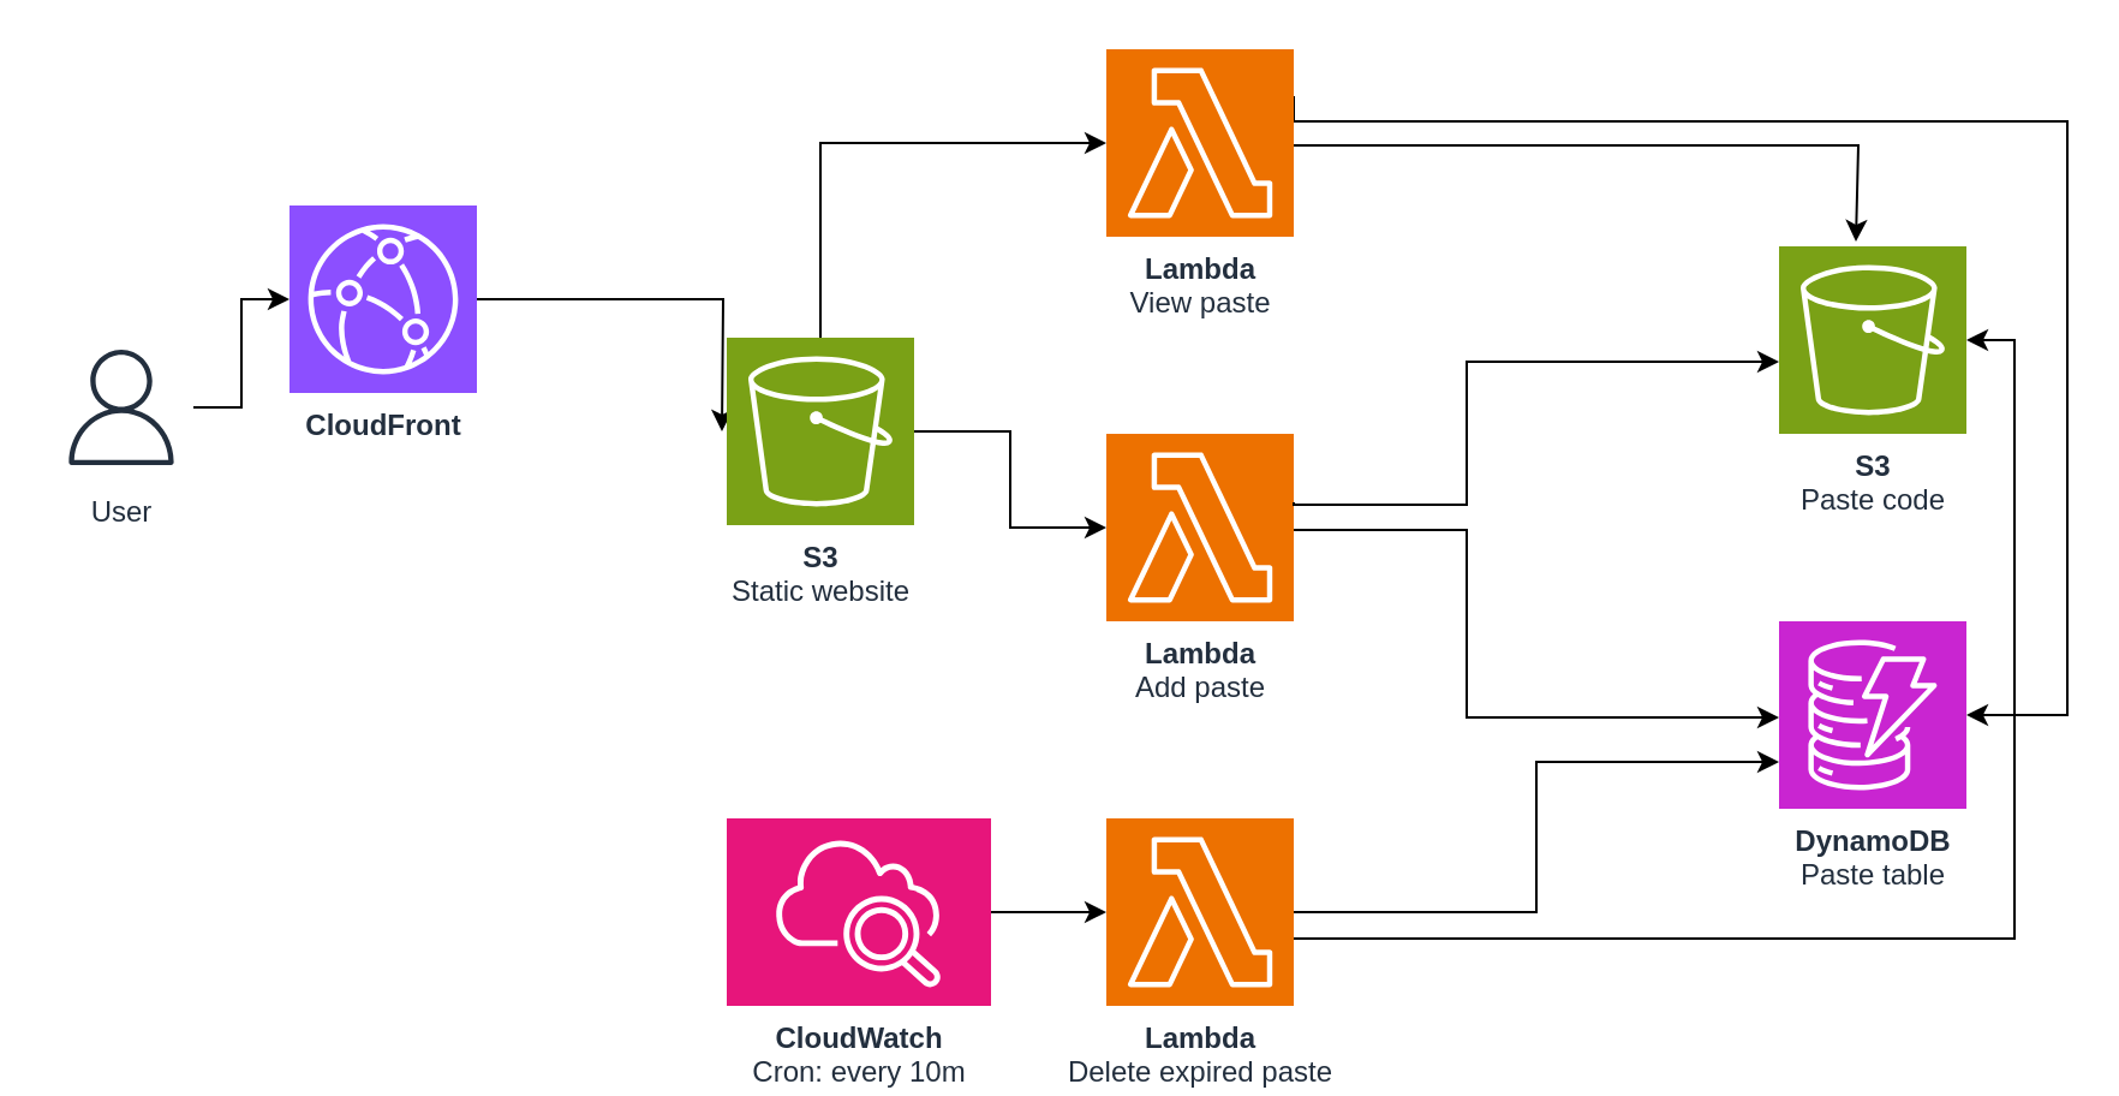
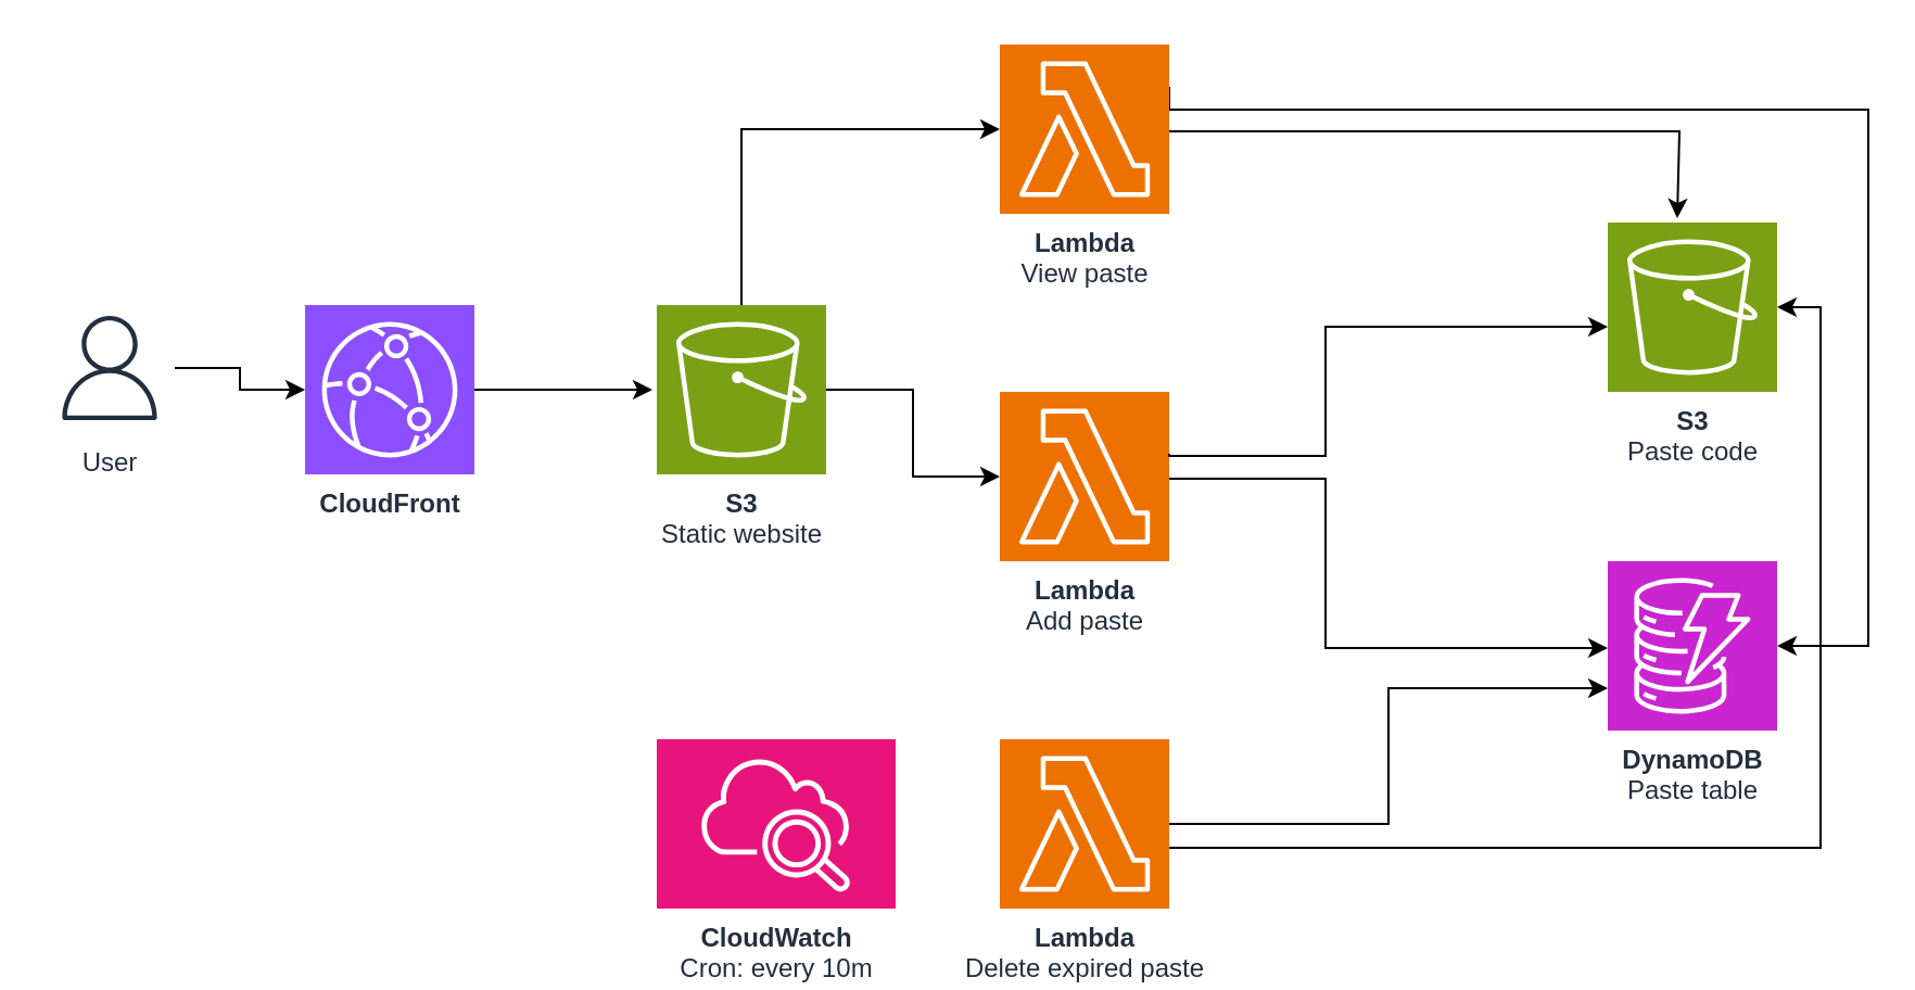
- <mxCell id="9" value="&lt;b&gt;CloudFront&lt;/b&gt;" style="sketch=0;points=[[0,0,0],[0.25,0,0],[0.5,0,0],[0.75,0,0],[1,0,0],[0,1,0],[0.25,1,0],[0.5,1,0],[0.75,1,0],[1,1,0],[0,0.25,0],[0,0.5,0],[0,0.75,0],[1,0.25,0],[1,0.5,0],[1,0.75,0]];outlineConnect=0;fontColor=#232F3E;fillColor=#8C4FFF;strokeColor=#ffffff;dashed=0;verticalLabelPosition=bottom;verticalAlign=top;align=center;html=1;fontSize=12;fontStyle=0;aspect=fixed;shape=mxgraph.aws4.resourceIcon;resIcon=mxgraph.aws4.cloudfront;" vertex="1" parent="1"><mxGeometry x="120" y="85" width="78" height="78" as="geometry" /></mxCell>
+ <mxCell id="9" value="&lt;b&gt;CloudFront&lt;/b&gt;" style="sketch=0;points=[[0,0,0],[0.25,0,0],[0.5,0,0],[0.75,0,0],[1,0,0],[0,1,0],[0.25,1,0],[0.5,1,0],[0.75,1,0],[1,1,0],[0,0.25,0],[0,0.5,0],[0,0.75,0],[1,0.25,0],[1,0.5,0],[1,0.75,0]];outlineConnect=0;fontColor=#232F3E;fillColor=#8C4FFF;strokeColor=#ffffff;dashed=0;verticalLabelPosition=bottom;verticalAlign=top;align=center;html=1;fontSize=12;fontStyle=0;aspect=fixed;shape=mxgraph.aws4.resourceIcon;resIcon=mxgraph.aws4.cloudfront;" vertex="1" parent="1"><mxGeometry x="140" y="140" width="78" height="78" as="geometry" /></mxCell>
- <mxCell id="18" style="edgeStyle=orthogonalEdgeStyle;rounded=0;orthogonalLoop=1;jettySize=auto;html=1;exitX=1;exitY=0.5;exitDx=0;exitDy=0;exitPerimeter=0;entryX=0;entryY=0.5;entryDx=0;entryDy=0;entryPerimeter=0;" edge="1" parent="1" source="7" target="12"><mxGeometry relative="1" as="geometry" /></mxCell>
